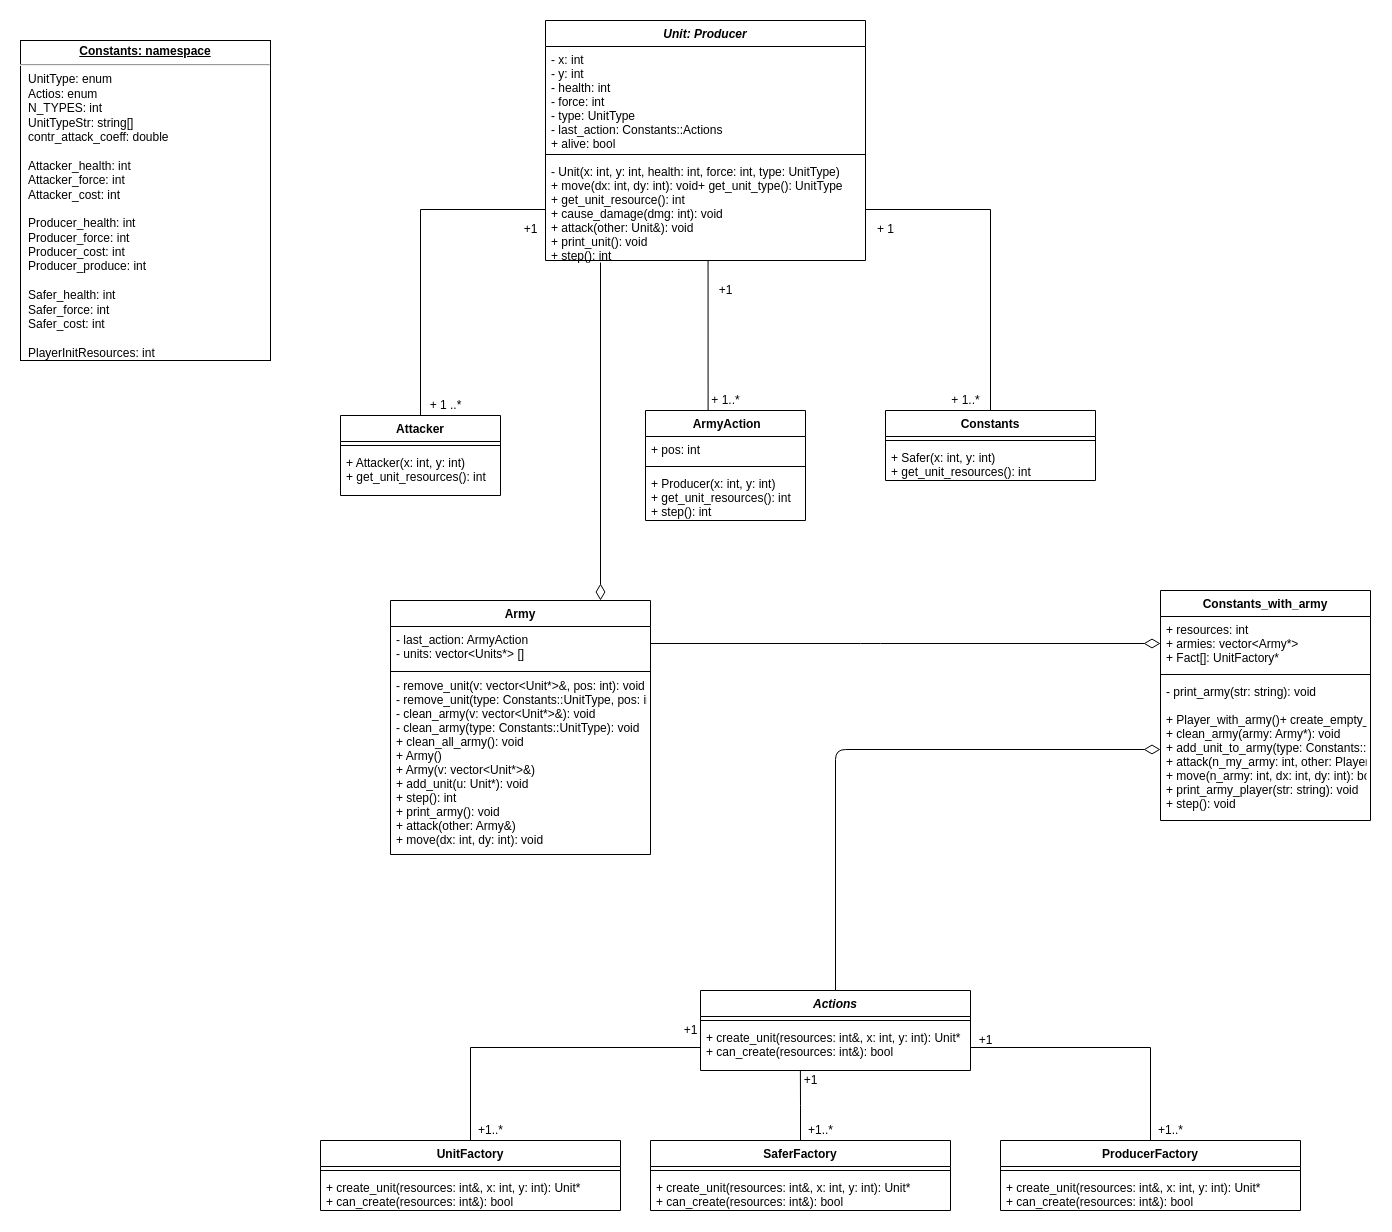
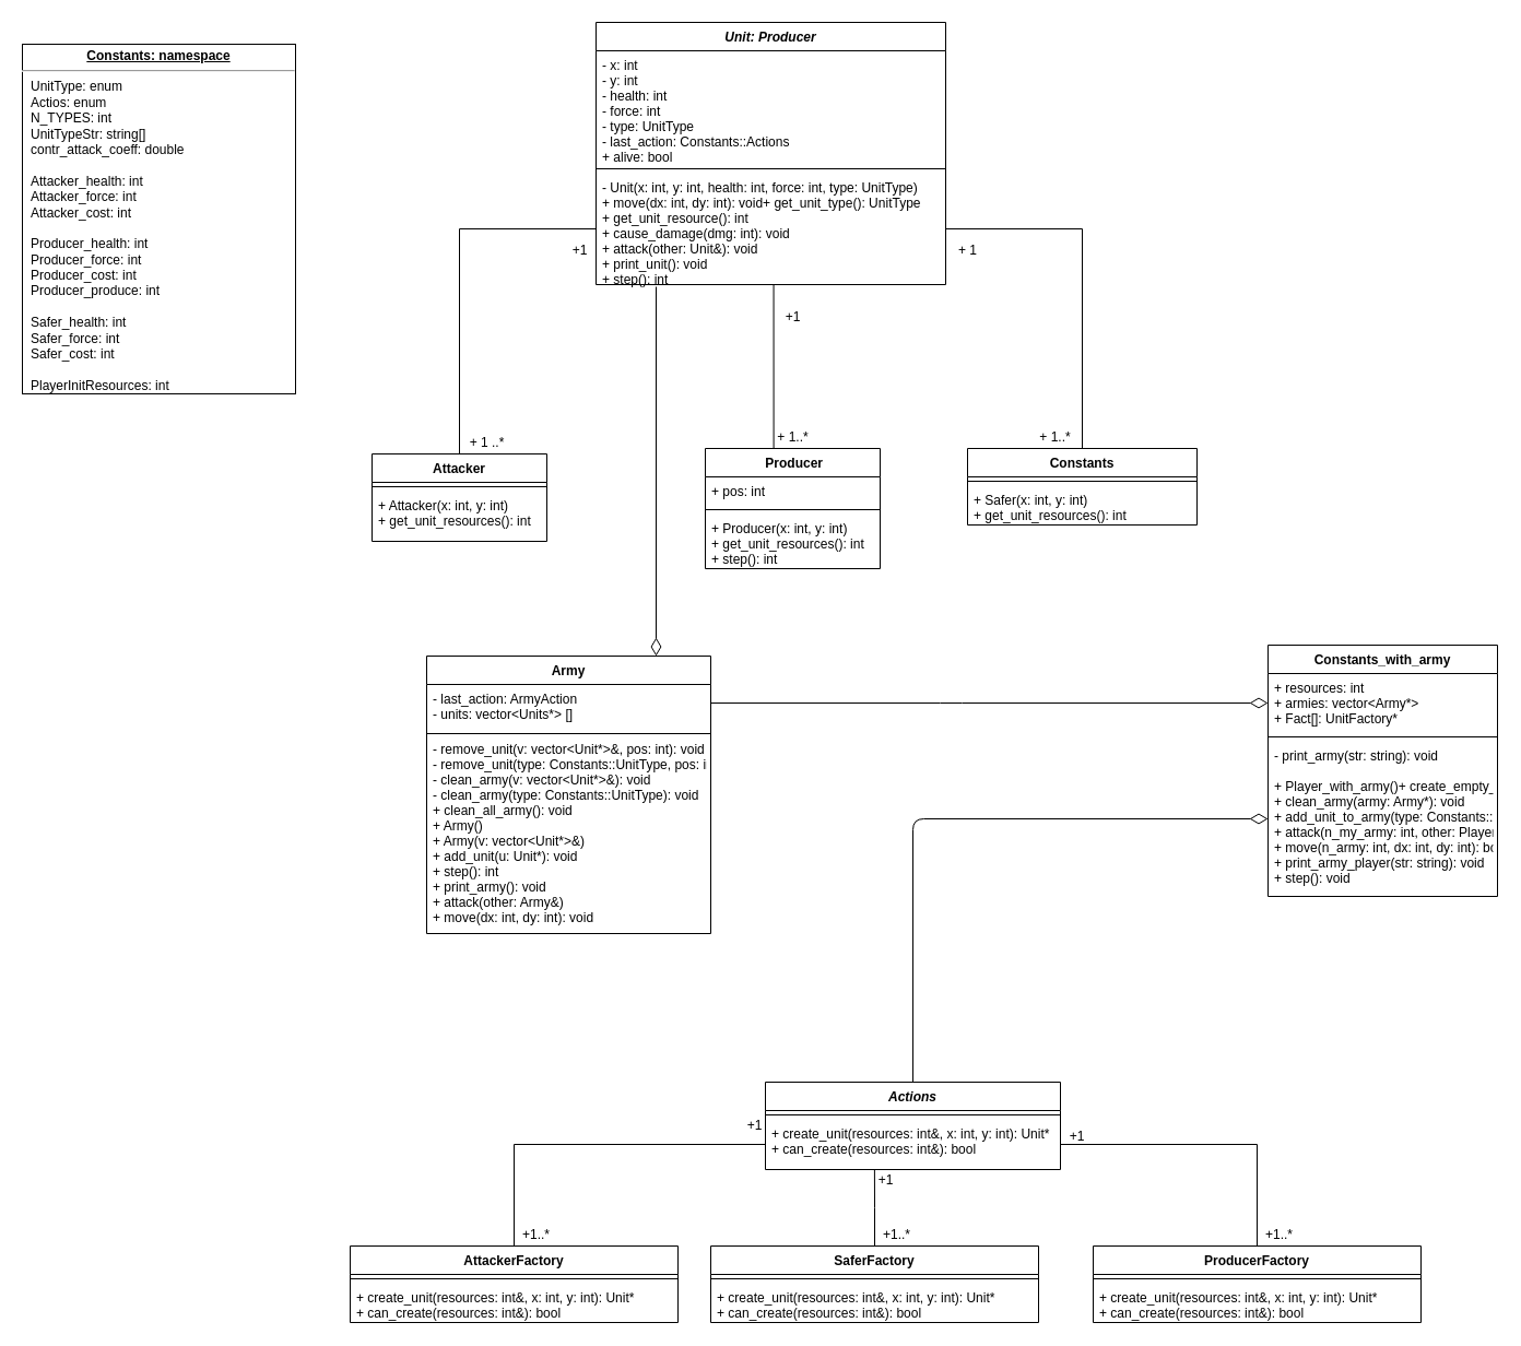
- <mxCell id="7" value=" ArmyAction" style="swimlane;fontStyle=1;align=center;verticalAlign=top;childLayout=stackLayout;horizontal=1;startSize=26;horizontalStack=0;resizeParent=1;resizeParentMax=0;resizeLast=0;collapsible=1;marginBottom=0;" parent="1" vertex="1"><mxGeometry x="645" y="410" width="160" height="110" as="geometry" /></mxCell>
+ <mxCell id="7" value=" Producer" style="swimlane;fontStyle=1;align=center;verticalAlign=top;childLayout=stackLayout;horizontal=1;startSize=26;horizontalStack=0;resizeParent=1;resizeParentMax=0;resizeLast=0;collapsible=1;marginBottom=0;" parent="1" vertex="1"><mxGeometry x="645" y="410" width="160" height="110" as="geometry" /></mxCell>
- <mxCell id="21" value="UnitFactory" style="swimlane;fontStyle=1;align=center;verticalAlign=top;childLayout=stackLayout;horizontal=1;startSize=26;horizontalStack=0;resizeParent=1;resizeParentMax=0;resizeLast=0;collapsible=1;marginBottom=0;" parent="1" vertex="1"><mxGeometry x="320" y="1140" width="300" height="70" as="geometry" /></mxCell>
+ <mxCell id="21" value="AttackerFactory" style="swimlane;fontStyle=1;align=center;verticalAlign=top;childLayout=stackLayout;horizontal=1;startSize=26;horizontalStack=0;resizeParent=1;resizeParentMax=0;resizeLast=0;collapsible=1;marginBottom=0;" parent="1" vertex="1"><mxGeometry x="320" y="1140" width="300" height="70" as="geometry" /></mxCell>
